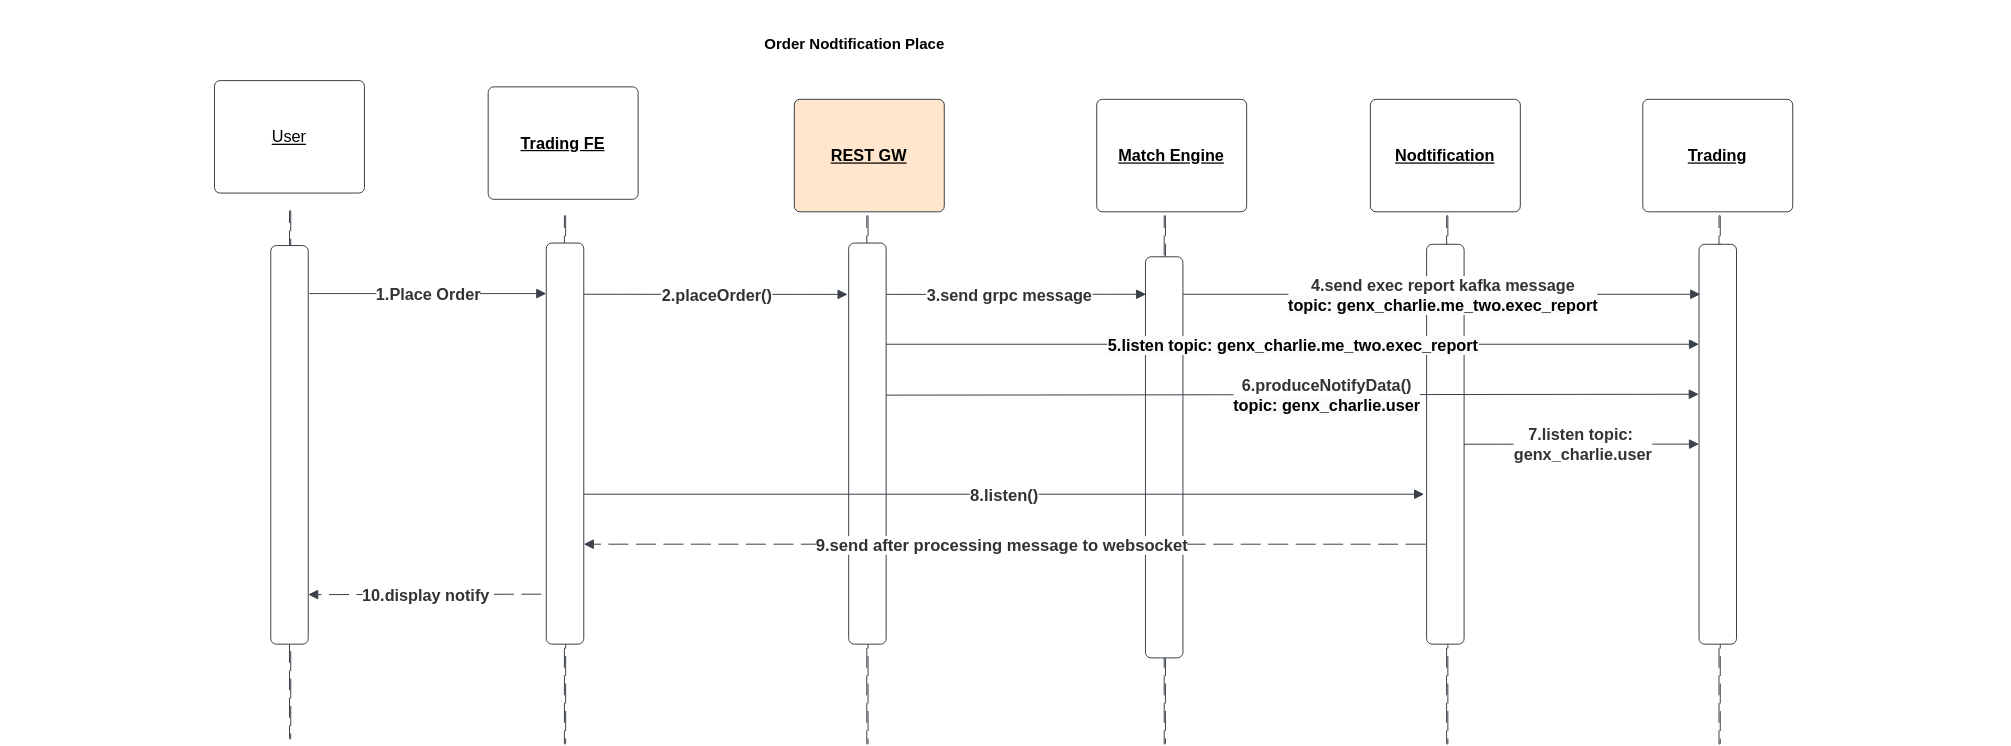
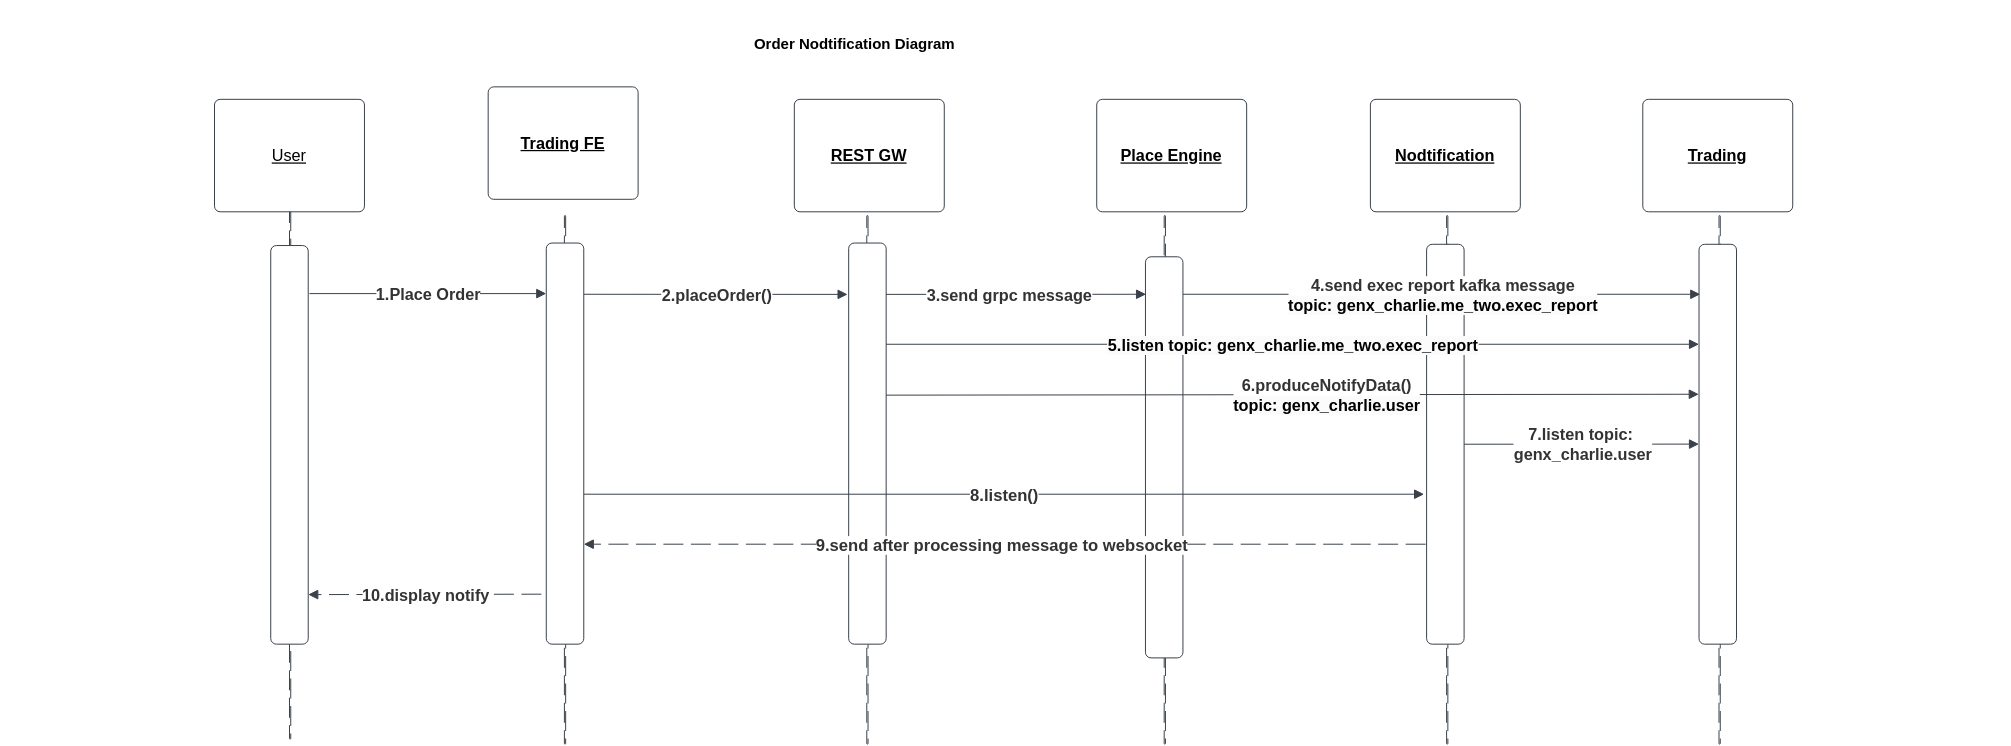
- <mxCell id="32" value="&lt;b&gt;Order Nodtification Place&lt;/b&gt;" style="text;strokeColor=none;align=center;fillColor=none;html=1;verticalAlign=middle;whiteSpace=wrap;rounded=0;" parent="1" vertex="1"><mxGeometry x="588" y="20" width="191" height="30" as="geometry" /></mxCell>
+ <mxCell id="32" value="&lt;b&gt;Order Nodtification Diagram&lt;/b&gt;" style="text;strokeColor=none;align=center;fillColor=none;html=1;verticalAlign=middle;whiteSpace=wrap;rounded=0;" parent="1" vertex="1"><mxGeometry x="588" y="20" width="191" height="30" as="geometry" /></mxCell>
- <mxCell id="3" value="User" style="html=1;overflow=block;blockSpacing=1;whiteSpace=wrap;fontSize=13;fontStyle=4;spacing=3.8;strokeColor=#3a414a;strokeOpacity=100;rounded=1;absoluteArcSize=1;arcSize=9;strokeWidth=0.8;lucidId=T8NZlYuJ8EgG;" parent="1" vertex="1"><mxGeometry x="171" y="64" width="120" height="90" as="geometry" /></mxCell>
+ <mxCell id="3" value="User" style="html=1;overflow=block;blockSpacing=1;whiteSpace=wrap;fontSize=13;fontStyle=4;spacing=3.8;strokeColor=#3a414a;strokeOpacity=100;rounded=1;absoluteArcSize=1;arcSize=9;strokeWidth=0.8;lucidId=T8NZlYuJ8EgG;" parent="1" vertex="1"><mxGeometry x="171" y="79" width="120" height="90" as="geometry" /></mxCell>
- <mxCell id="7" value="&lt;b&gt;REST GW&lt;/b&gt;" style="html=1;overflow=block;blockSpacing=1;whiteSpace=wrap;fontSize=13;fontStyle=4;spacing=3.8;strokeColor=#3a414a;strokeOpacity=100;rounded=1;absoluteArcSize=1;arcSize=9;strokeWidth=0.8;lucidId=t9NZKBoNONix;fillColor=#ffe6cc;" parent="1" vertex="1"><mxGeometry x="635" y="79" width="120" height="90" as="geometry" /></mxCell>
+ <mxCell id="7" value="&lt;b&gt;REST GW&lt;/b&gt;" style="html=1;overflow=block;blockSpacing=1;whiteSpace=wrap;fontSize=13;fontStyle=4;spacing=3.8;strokeColor=#3a414a;strokeOpacity=100;rounded=1;absoluteArcSize=1;arcSize=9;strokeWidth=0.8;lucidId=t9NZKBoNONix;" parent="1" vertex="1"><mxGeometry x="635" y="79" width="120" height="90" as="geometry" /></mxCell>
- <mxCell id="5" value="&lt;b&gt;Match Engine&lt;/b&gt;" style="html=1;overflow=block;blockSpacing=1;whiteSpace=wrap;fontSize=13;fontStyle=4;spacing=3.8;strokeColor=#3a414a;strokeOpacity=100;rounded=1;absoluteArcSize=1;arcSize=9;strokeWidth=0.8;lucidId=a9NZcL33oLzD;" parent="1" vertex="1"><mxGeometry x="877" y="79" width="120" height="90" as="geometry" /></mxCell>
+ <mxCell id="5" value="&lt;b&gt;Place Engine&lt;/b&gt;" style="html=1;overflow=block;blockSpacing=1;whiteSpace=wrap;fontSize=13;fontStyle=4;spacing=3.8;strokeColor=#3a414a;strokeOpacity=100;rounded=1;absoluteArcSize=1;arcSize=9;strokeWidth=0.8;lucidId=a9NZcL33oLzD;" parent="1" vertex="1"><mxGeometry x="877" y="79" width="120" height="90" as="geometry" /></mxCell>
